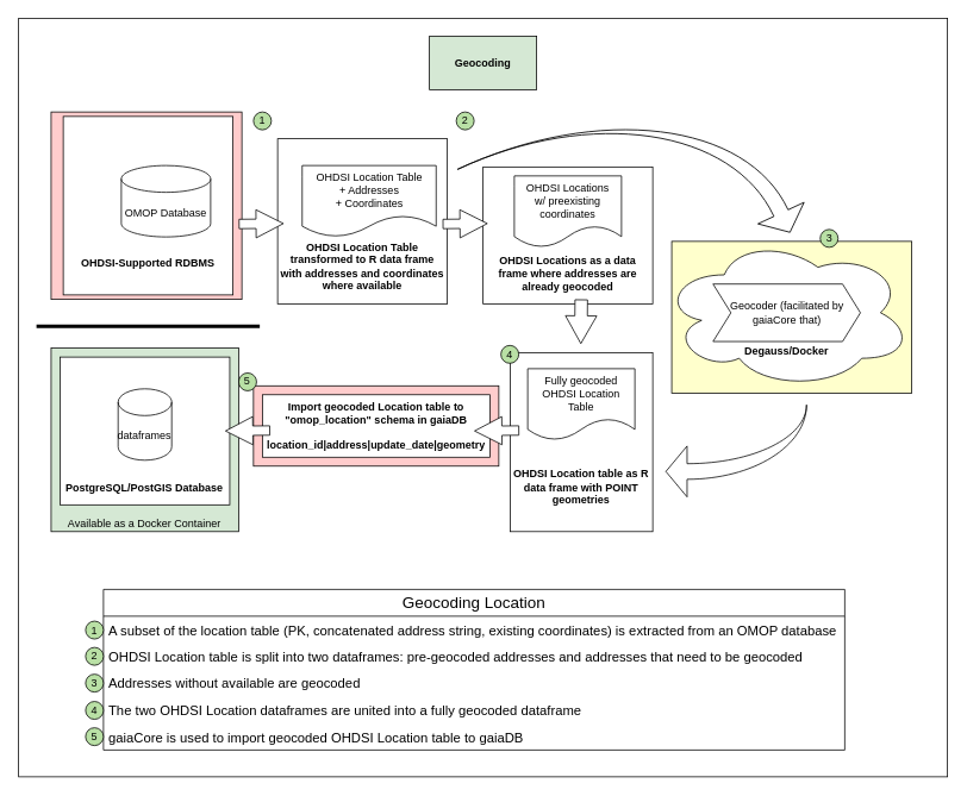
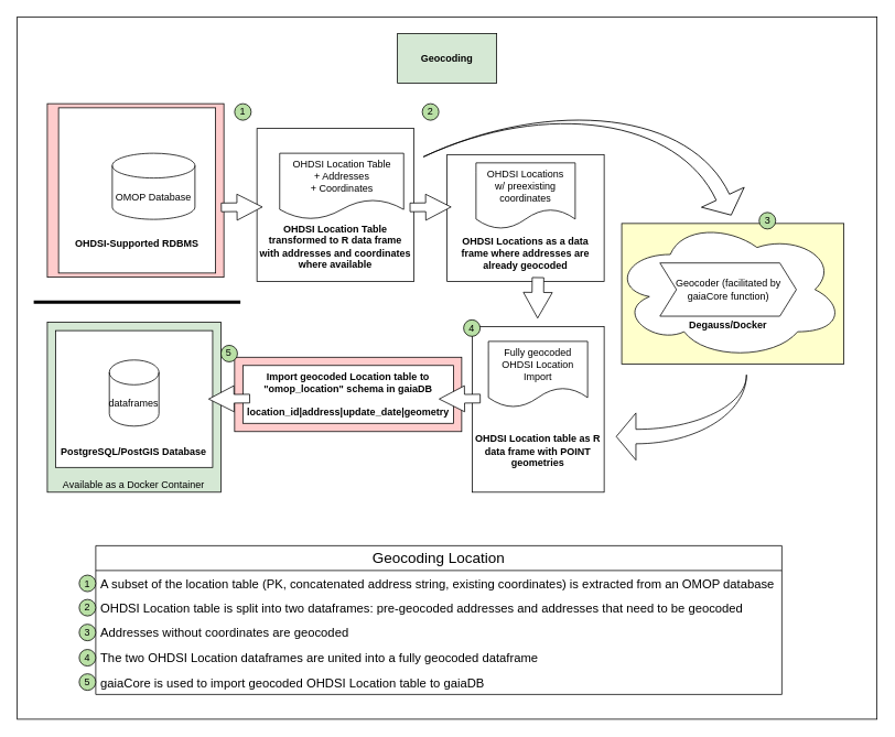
- <mxCell id="5" value="Geocoder (facilitated by gaiaCore that)" style="shape=step;perimeter=stepPerimeter;whiteSpace=wrap;html=1;fixedSize=1;" parent="1" vertex="1"><mxGeometry x="797.5" y="317.79" width="165" height="64.42" as="geometry" /></mxCell>
+ <mxCell id="5" value="Geocoder (facilitated by gaiaCore function)" style="shape=step;perimeter=stepPerimeter;whiteSpace=wrap;html=1;fixedSize=1;" parent="1" vertex="1"><mxGeometry x="797.5" y="317.79" width="165" height="64.42" as="geometry" /></mxCell>
- <mxCell id="15" value="Fully geocoded OHDSI Location Table" style="shape=document;whiteSpace=wrap;html=1;boundedLbl=1;" parent="1" vertex="1"><mxGeometry x="590" y="412.67" width="120" height="80" as="geometry" /></mxCell>
+ <mxCell id="15" value="Fully geocoded OHDSI Location Import" style="shape=document;whiteSpace=wrap;html=1;boundedLbl=1;" parent="1" vertex="1"><mxGeometry x="590" y="412.67" width="120" height="80" as="geometry" /></mxCell>
- <mxCell id="21" value="Addresses without available are geocoded" style="text;strokeColor=none;fillColor=none;align=left;verticalAlign=middle;spacingLeft=4;spacingRight=4;overflow=hidden;points=[[0,0.5],[1,0.5]];portConstraint=eastwest;rotatable=0;whiteSpace=wrap;fontSize=15;" parent="18" vertex="1"><mxGeometry y="90" width="830" height="30" as="geometry" /></mxCell>
+ <mxCell id="21" value="Addresses without coordinates are geocoded" style="text;strokeColor=none;fillColor=none;align=left;verticalAlign=middle;spacingLeft=4;spacingRight=4;overflow=hidden;points=[[0,0.5],[1,0.5]];portConstraint=eastwest;rotatable=0;whiteSpace=wrap;fontSize=15;" parent="18" vertex="1"><mxGeometry y="90" width="830" height="30" as="geometry" /></mxCell>
